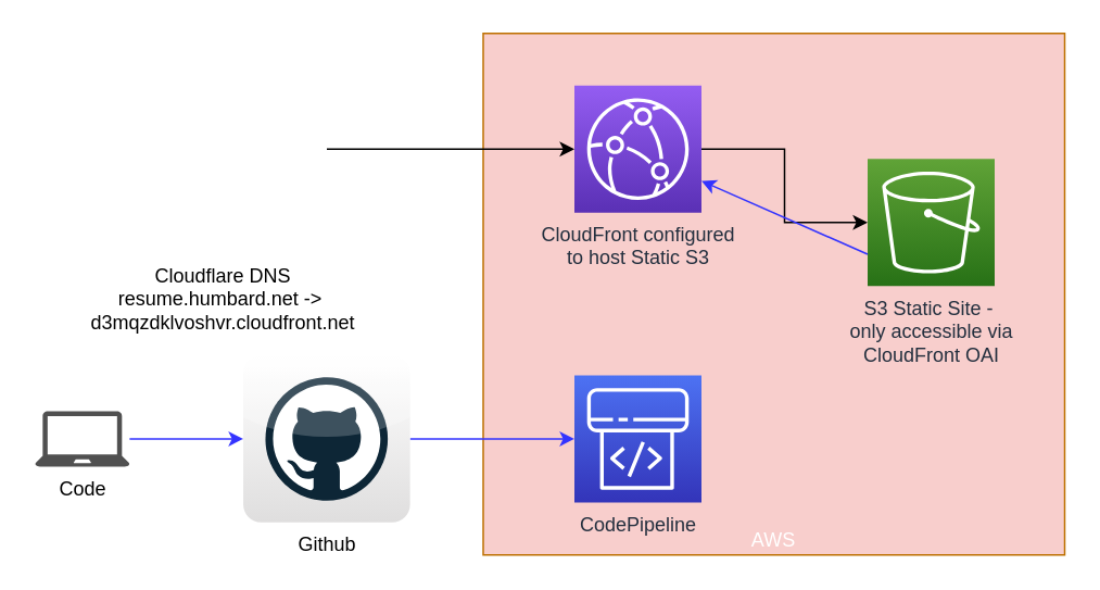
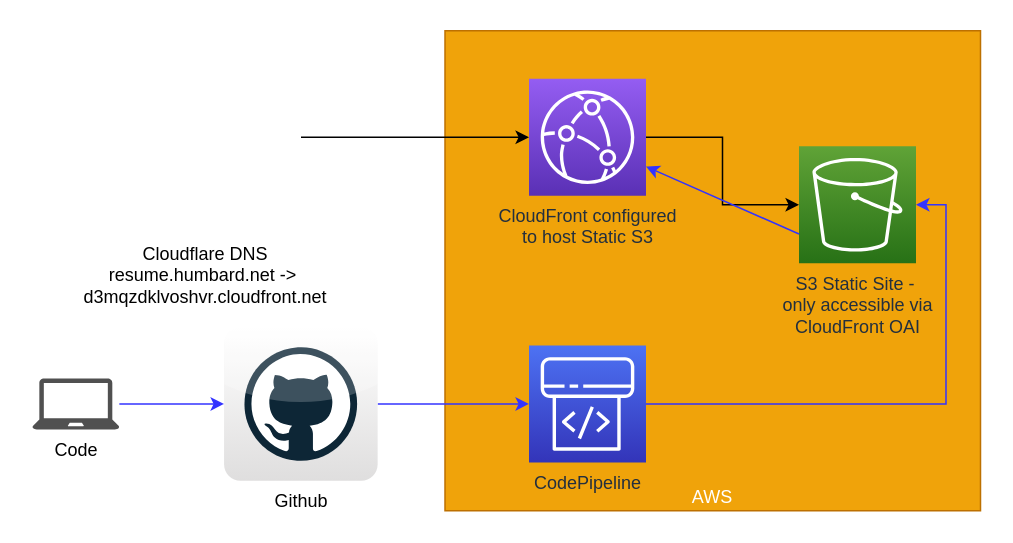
- <mxCell id="2" value="&lt;br&gt;&lt;br&gt;&lt;br&gt;&lt;br&gt;&lt;br&gt;&lt;br&gt;&lt;br&gt;&lt;br&gt;&lt;br&gt;&lt;br&gt;&lt;br&gt;&lt;br&gt;&lt;br&gt;&lt;br&gt;&lt;br&gt;&lt;br&gt;&lt;br&gt;&lt;br&gt;&lt;br&gt;&lt;br&gt;&lt;br&gt;AWS" style="rounded=0;whiteSpace=wrap;html=1;fillColor=#f8cecc;strokeColor=#BD7000;fontColor=#ffffff;" parent="1" vertex="1"><mxGeometry x="296" y="20" width="357" height="320" as="geometry" /></mxCell>
+ <mxCell id="2" value="&lt;br&gt;&lt;br&gt;&lt;br&gt;&lt;br&gt;&lt;br&gt;&lt;br&gt;&lt;br&gt;&lt;br&gt;&lt;br&gt;&lt;br&gt;&lt;br&gt;&lt;br&gt;&lt;br&gt;&lt;br&gt;&lt;br&gt;&lt;br&gt;&lt;br&gt;&lt;br&gt;&lt;br&gt;&lt;br&gt;&lt;br&gt;AWS" style="rounded=0;whiteSpace=wrap;html=1;fillColor=#f0a30a;strokeColor=#BD7000;fontColor=#ffffff;" parent="1" vertex="1"><mxGeometry x="296" y="20" width="357" height="320" as="geometry" /></mxCell>
+ <mxCell id="12" style="edgeStyle=orthogonalEdgeStyle;rounded=0;orthogonalLoop=1;jettySize=auto;html=1;exitX=1;exitY=0.5;exitDx=0;exitDy=0;exitPerimeter=0;entryX=1;entryY=0.5;entryDx=0;entryDy=0;entryPerimeter=0;strokeColor=#3333FF;" edge="1" parent="1" source="13" target="7"><mxGeometry relative="1" as="geometry" /></mxCell>
